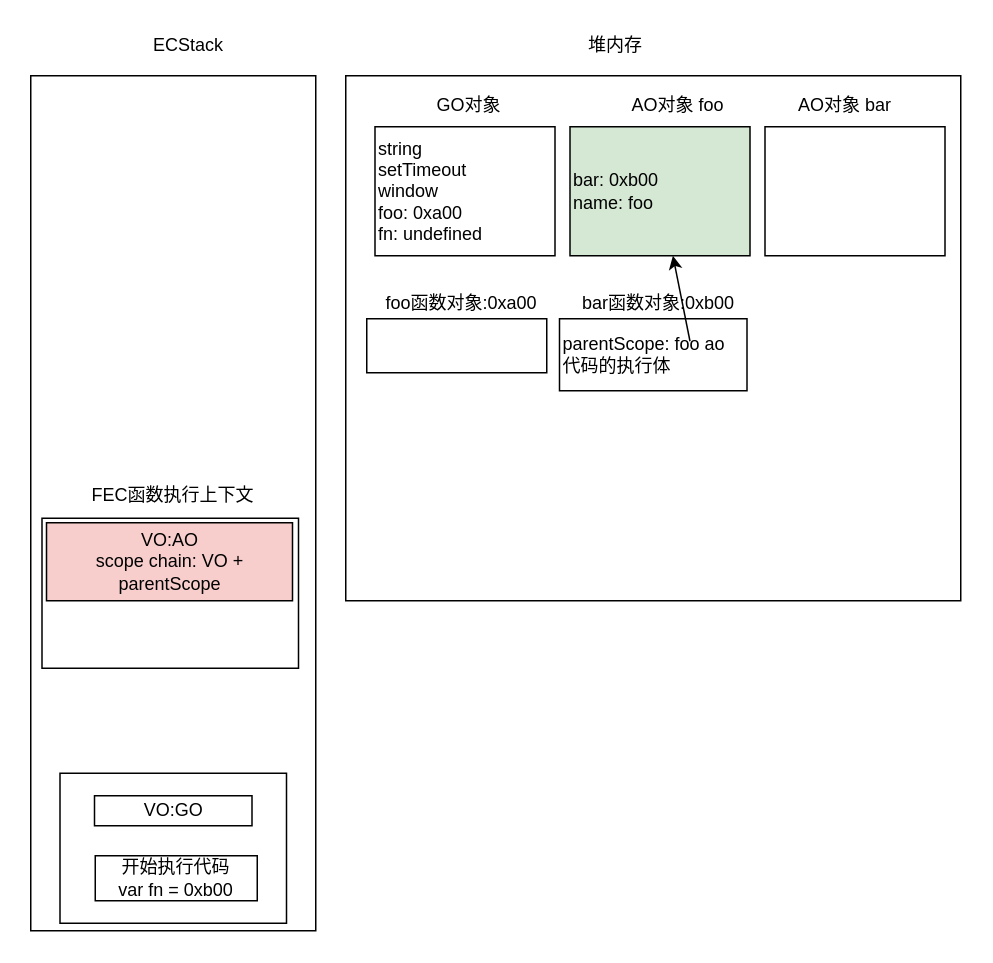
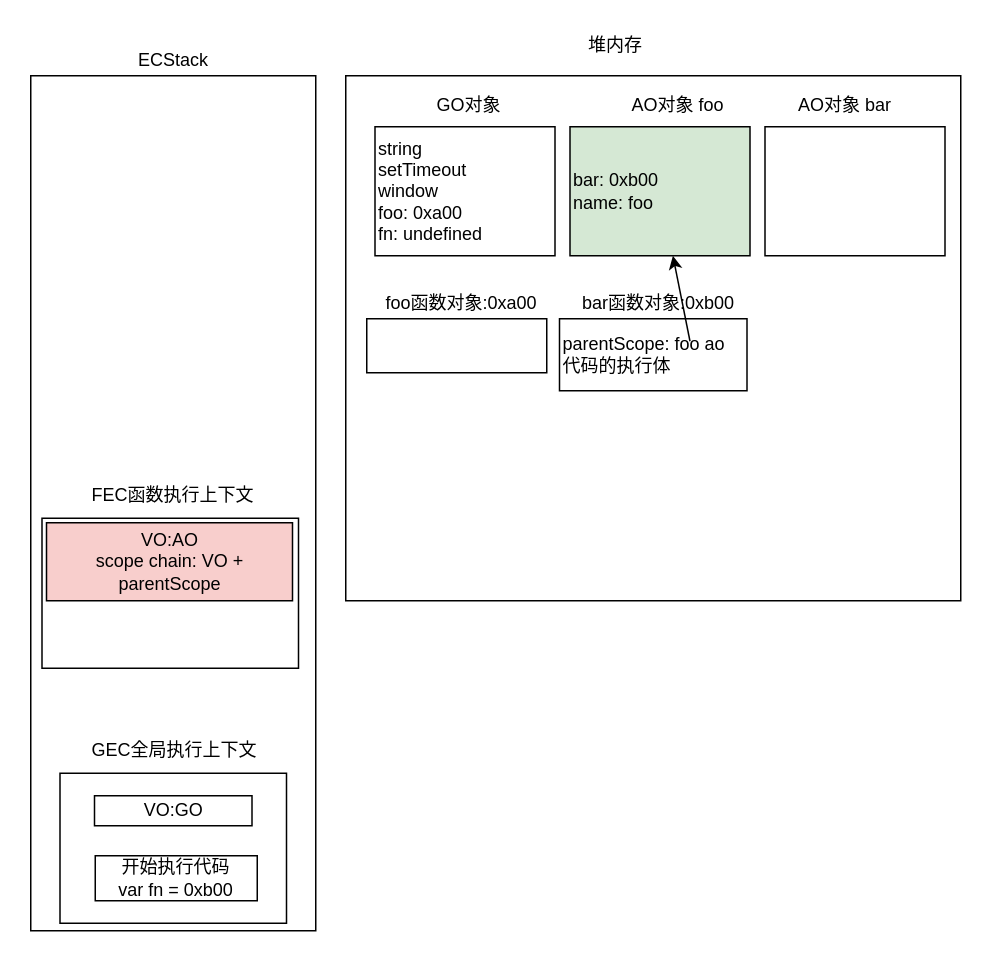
- <mxCell id="3" value="ECStack" style="text;html=1;resizable=0;points=[];autosize=1;align=left;verticalAlign=top;spacingTop=-4;" parent="1" vertex="1"><mxGeometry x="100" y="20" width="60" height="20" as="geometry" /></mxCell>
+ <mxCell id="3" value="ECStack" style="text;html=1;resizable=0;points=[];autosize=1;align=left;verticalAlign=top;spacingTop=-4;" parent="1" vertex="1"><mxGeometry x="90" y="30" width="60" height="20" as="geometry" /></mxCell>
+ <mxCell id="9" value="GEC全局执行上下文" style="text;html=1;resizable=0;points=[];autosize=1;align=left;verticalAlign=top;spacingTop=-4;" parent="1" vertex="1"><mxGeometry x="58.5" y="490" width="130" height="20" as="geometry" /></mxCell>
